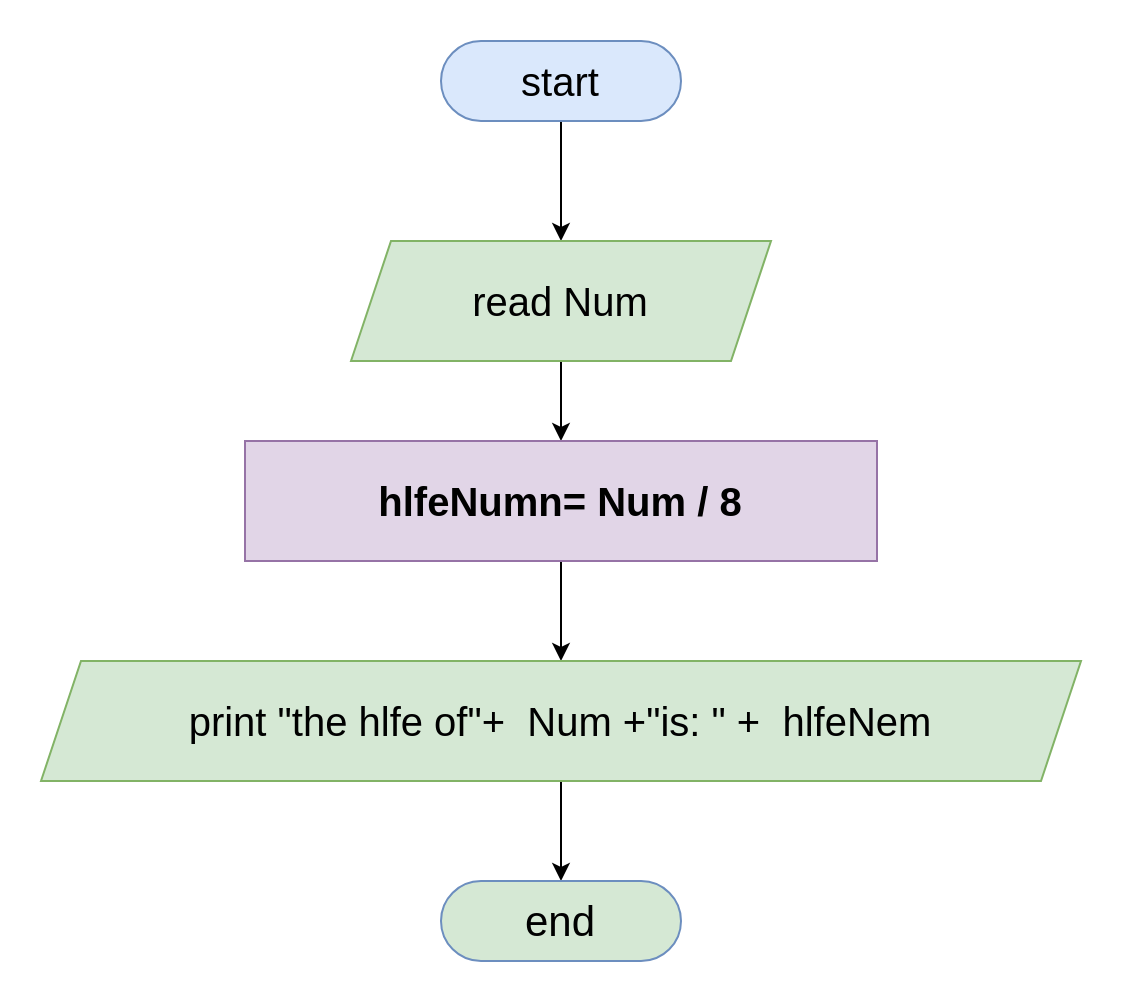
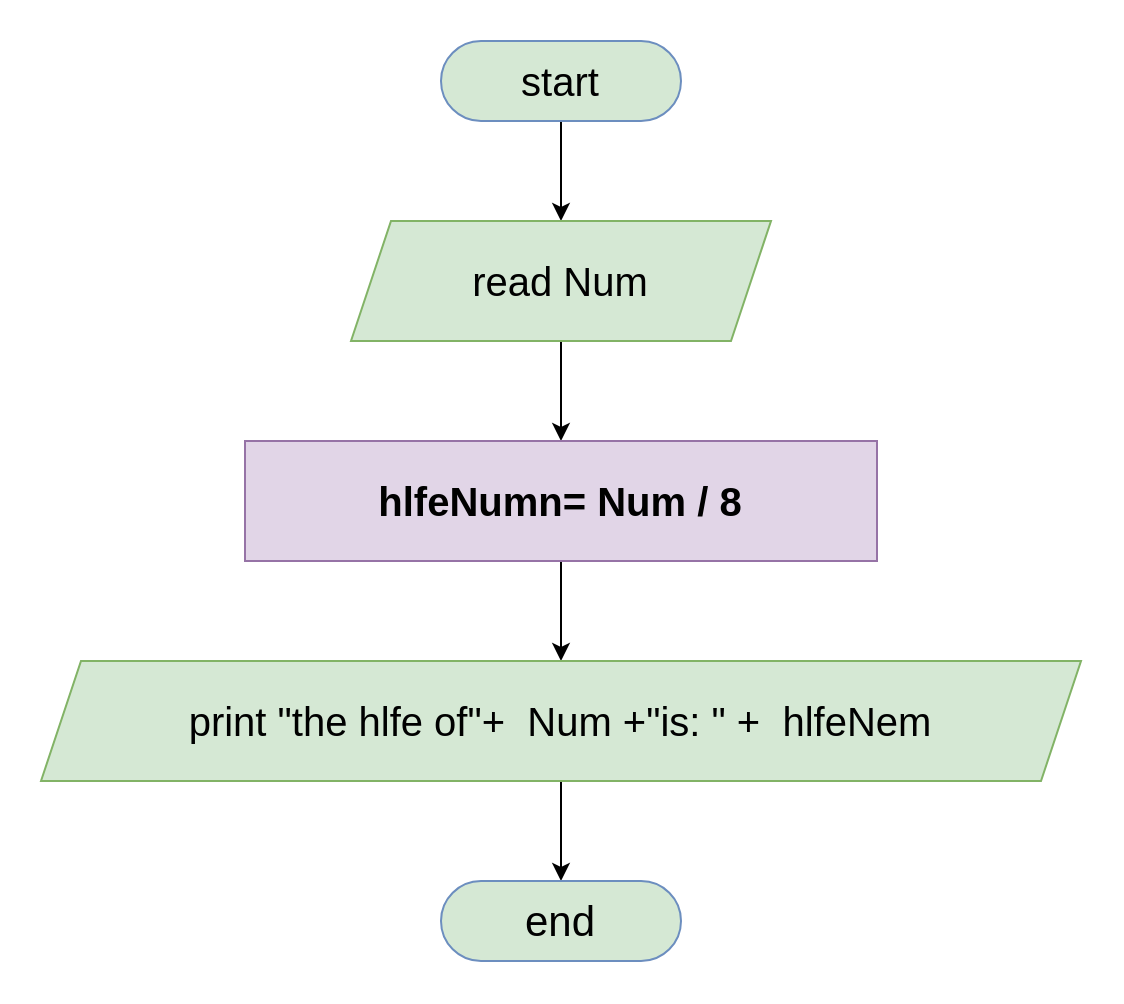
- <mxCell id="3" value="&lt;font style=&quot;font-size: 20px;&quot;&gt;start&lt;/font&gt;" style="rounded=1;whiteSpace=wrap;html=1;fontSize=12;glass=0;strokeWidth=1;shadow=0;arcSize=50;fillColor=#dae8fc;strokeColor=#6c8ebf;" vertex="1" parent="1"><mxGeometry x="220" y="20" width="120" height="40" as="geometry" /></mxCell>
+ <mxCell id="3" value="&lt;font style=&quot;font-size: 20px;&quot;&gt;start&lt;/font&gt;" style="rounded=1;whiteSpace=wrap;html=1;fontSize=12;glass=0;strokeWidth=1;shadow=0;arcSize=50;fillColor=#d5e8d4;strokeColor=#6c8ebf;" vertex="1" parent="1"><mxGeometry x="220" y="20" width="120" height="40" as="geometry" /></mxCell>
- <mxCell id="5" value="&lt;font style=&quot;font-size: 20px;&quot;&gt;read Num&lt;/font&gt;" style="shape=parallelogram;perimeter=parallelogramPerimeter;whiteSpace=wrap;html=1;fixedSize=1;fillColor=#d5e8d4;strokeColor=#82b366;" vertex="1" parent="1"><mxGeometry x="175" y="120" width="210" height="60" as="geometry" /></mxCell>
+ <mxCell id="5" value="&lt;font style=&quot;font-size: 20px;&quot;&gt;read Num&lt;/font&gt;" style="shape=parallelogram;perimeter=parallelogramPerimeter;whiteSpace=wrap;html=1;fixedSize=1;fillColor=#d5e8d4;strokeColor=#82b366;" vertex="1" parent="1"><mxGeometry x="175" y="110" width="210" height="60" as="geometry" /></mxCell>
